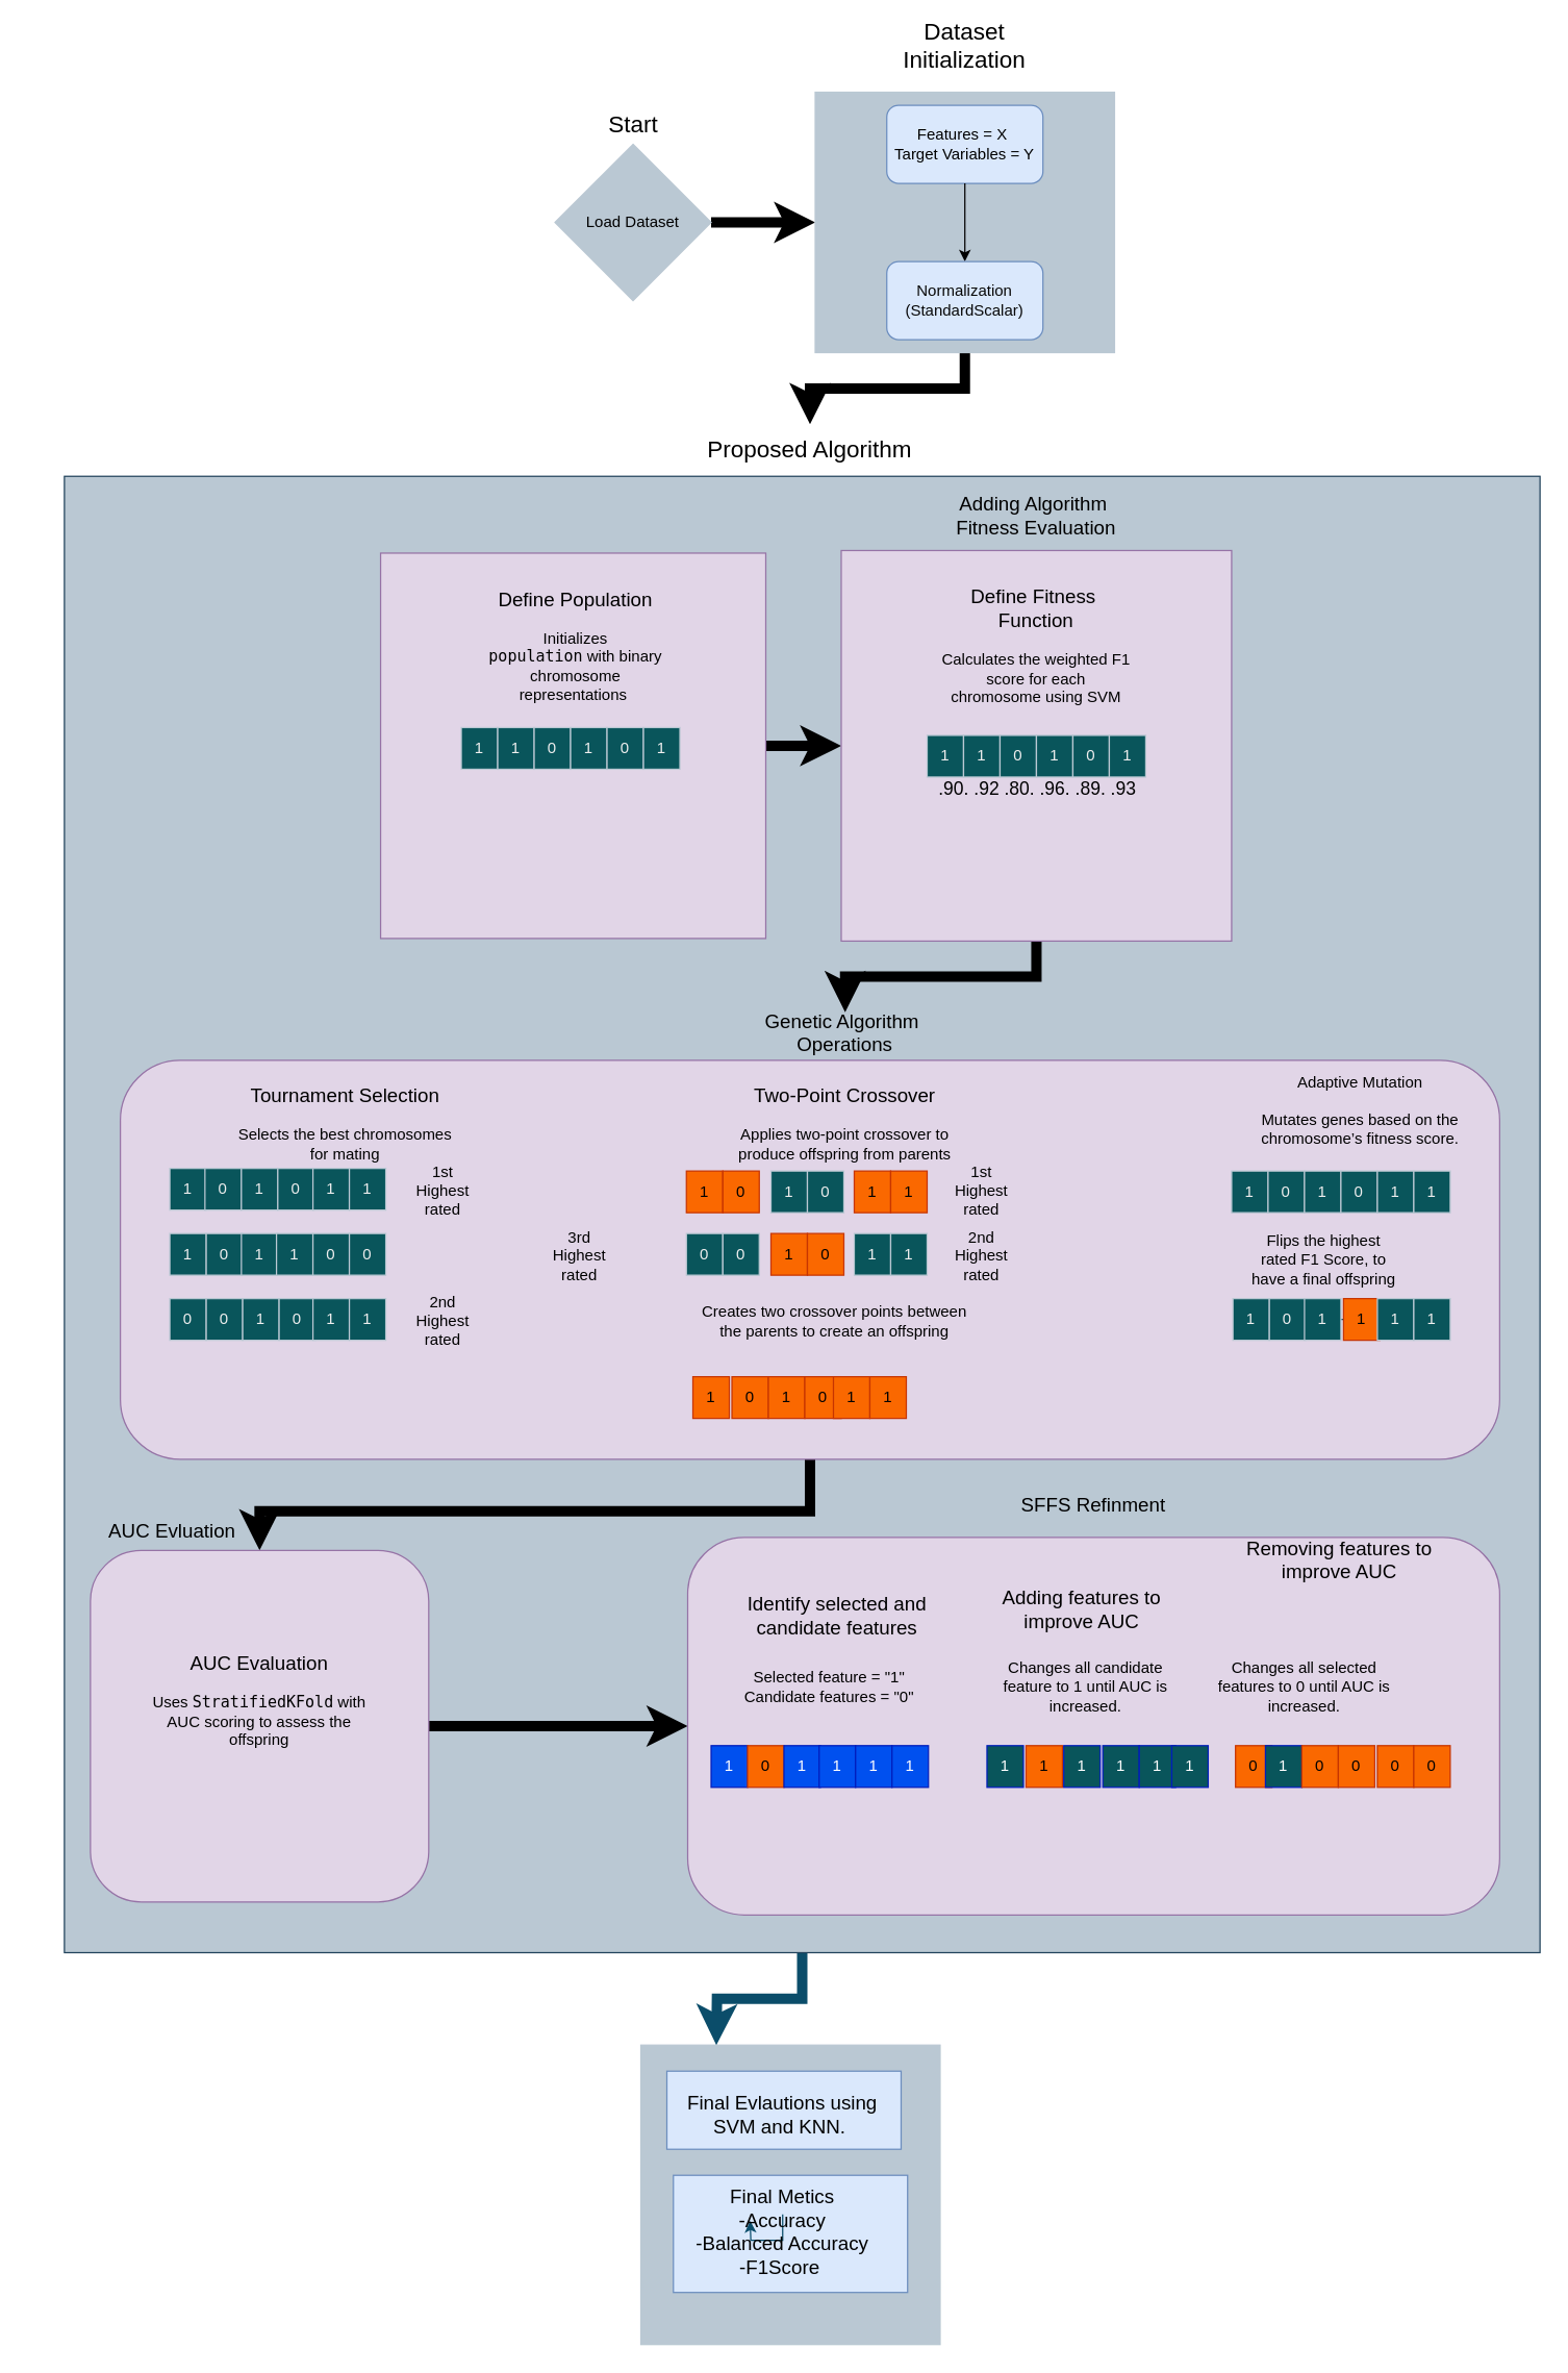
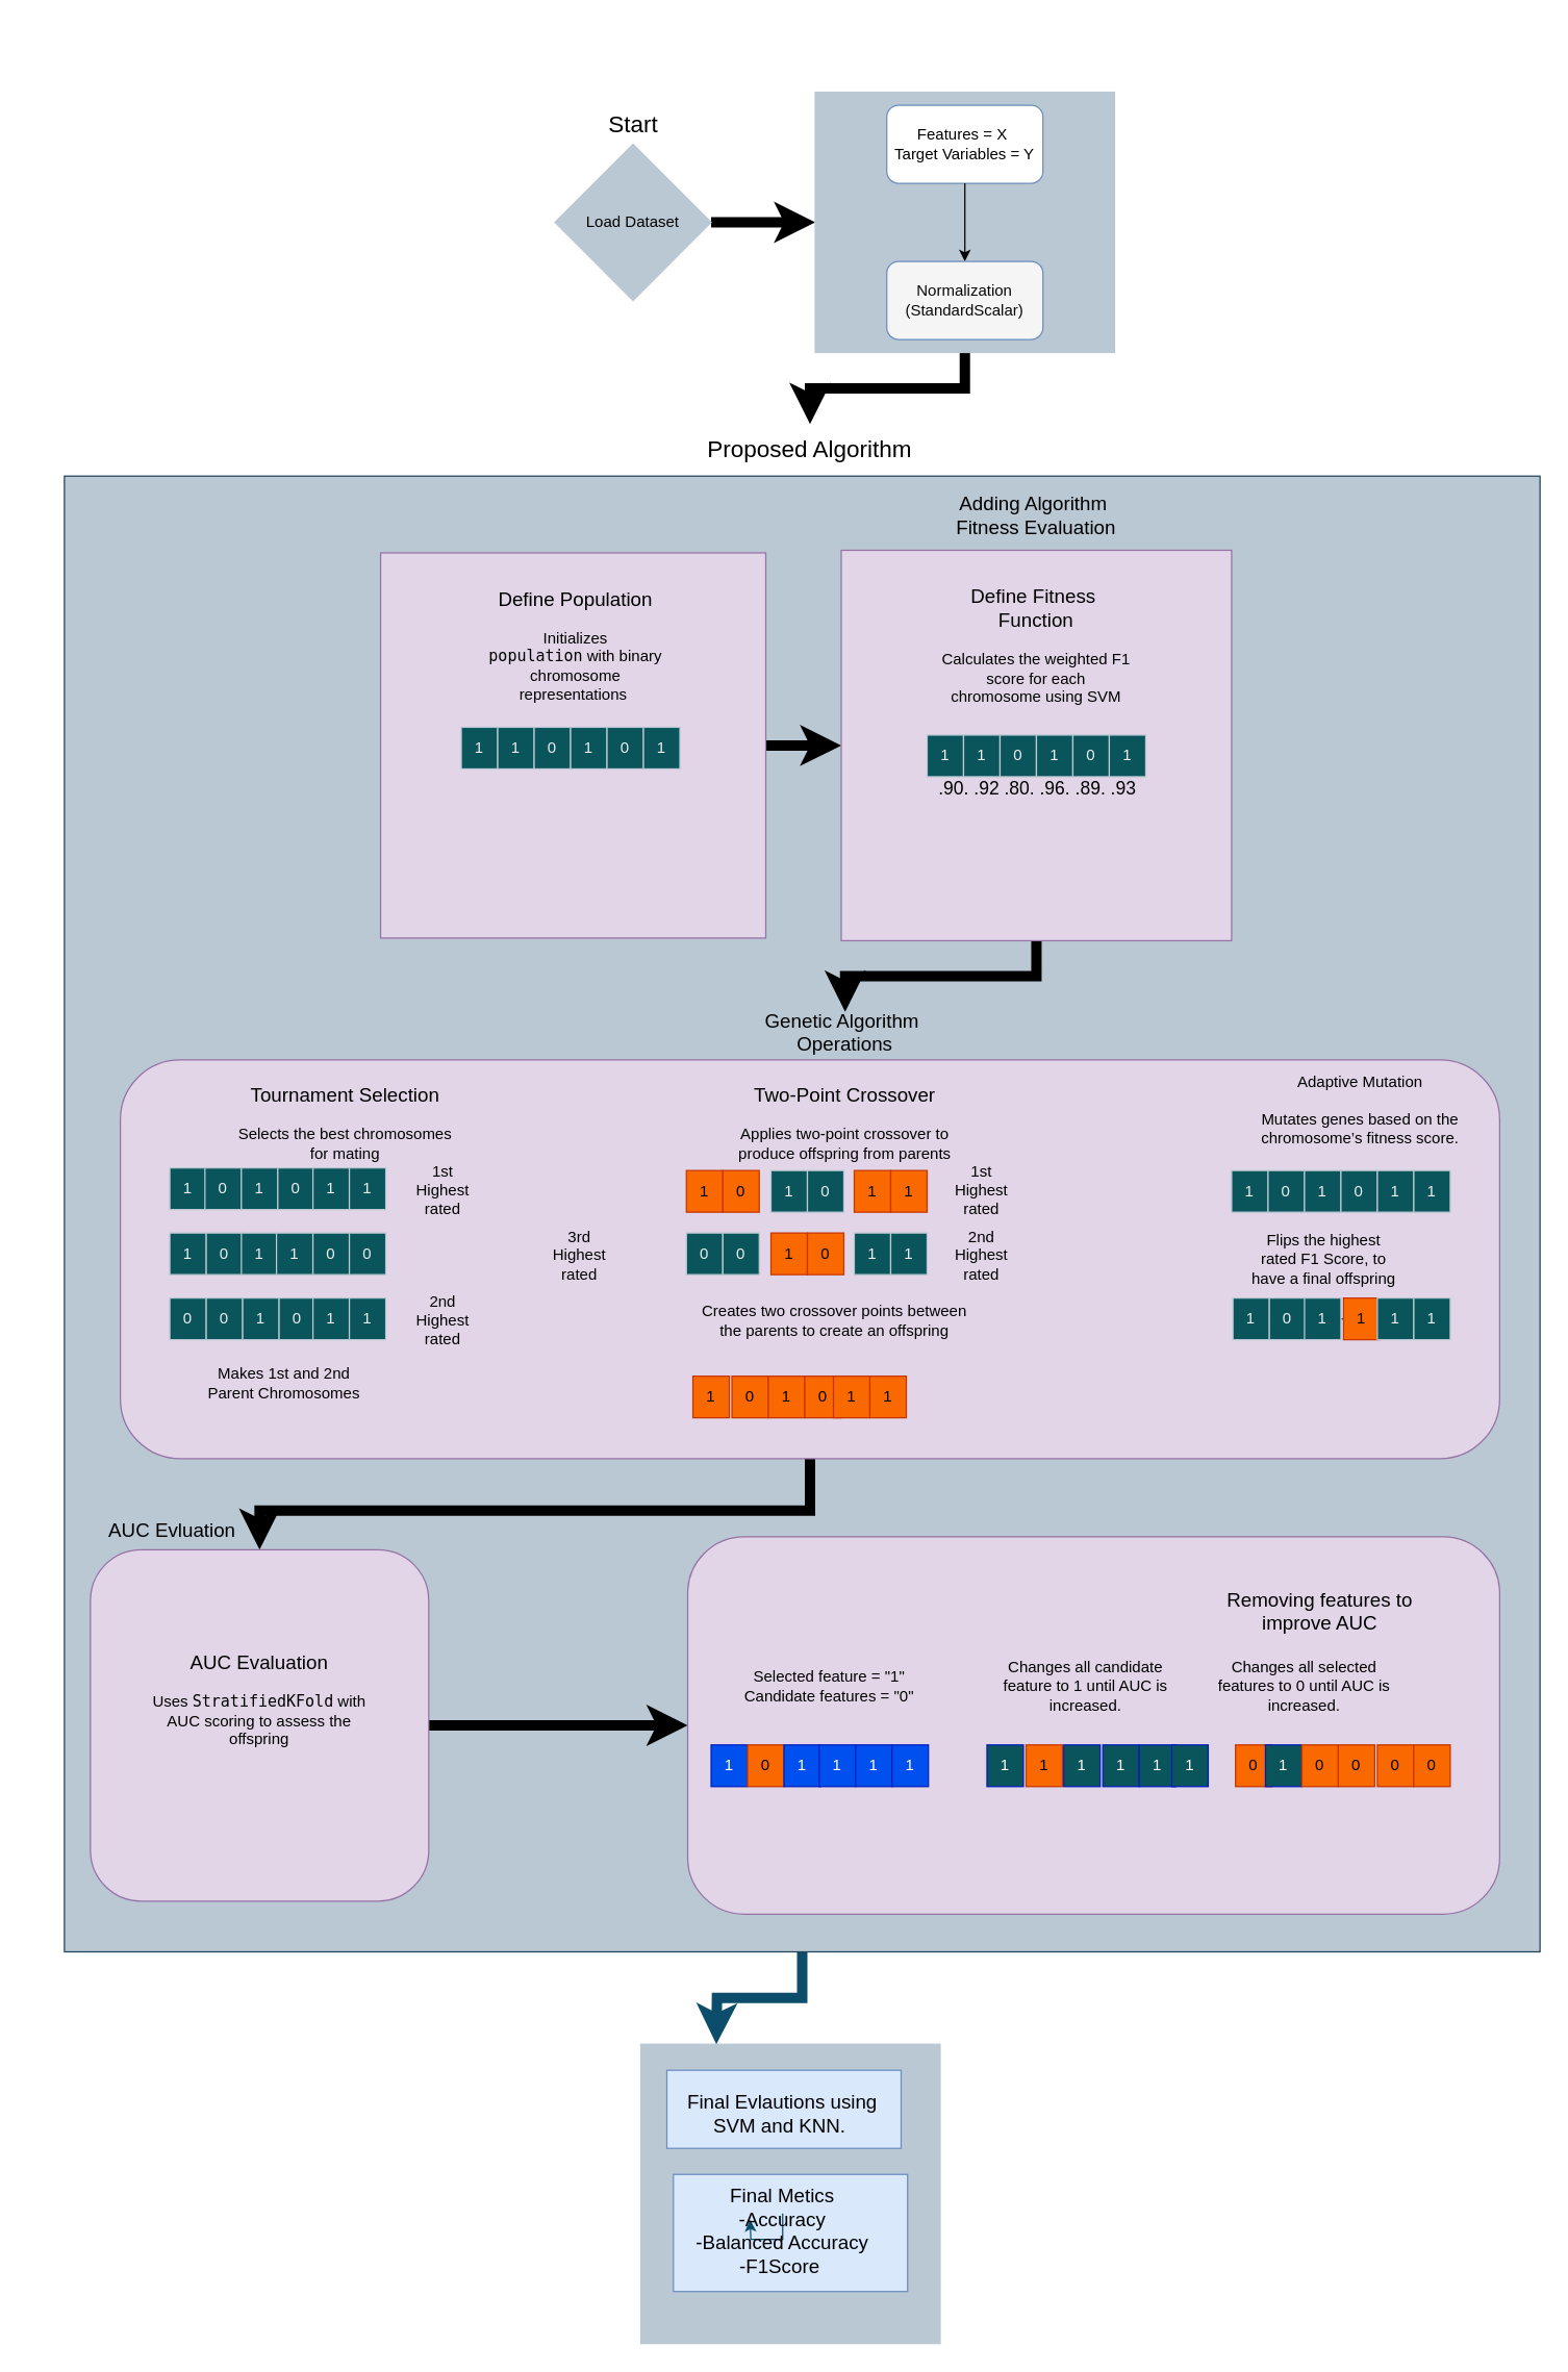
- <mxCell id="14" value="&lt;font style=&quot;font-size: 18px;&quot;&gt;Dataset Initialization&lt;/font&gt;" style="text;html=1;align=center;verticalAlign=middle;whiteSpace=wrap;rounded=0;labelBackgroundColor=none;" vertex="1" parent="1"><mxGeometry x="671" y="20" width="140" height="30" as="geometry" /></mxCell>
- <mxCell id="15" value="&lt;span style=&quot;color: rgb(0, 0, 0);&quot;&gt;Features = X&amp;nbsp;&lt;/span&gt;&lt;br style=&quot;border-color: var(--border-color); color: rgb(0, 0, 0);&quot;&gt;&lt;span style=&quot;color: rgb(0, 0, 0);&quot;&gt;Target Variables = Y&lt;/span&gt;" style="rounded=1;whiteSpace=wrap;html=1;fillColor=#dae8fc;strokeColor=#6c8ebf;labelBackgroundColor=none;" vertex="1" parent="1"><mxGeometry x="681" y="80" width="120" height="60" as="geometry" /></mxCell>
+ <mxCell id="15" value="&lt;span style=&quot;color: rgb(0, 0, 0);&quot;&gt;Features = X&amp;nbsp;&lt;/span&gt;&lt;br style=&quot;border-color: var(--border-color); color: rgb(0, 0, 0);&quot;&gt;&lt;span style=&quot;color: rgb(0, 0, 0);&quot;&gt;Target Variables = Y&lt;/span&gt;" style="rounded=1;whiteSpace=wrap;html=1;fillColor=#ffffff;strokeColor=#6c8ebf;labelBackgroundColor=none;" vertex="1" parent="1"><mxGeometry x="681" y="80" width="120" height="60" as="geometry" /></mxCell>
- <mxCell id="17" value="&lt;font color=&quot;#080808&quot;&gt;Normalization&lt;br&gt;(StandardScalar)&lt;/font&gt;" style="rounded=1;whiteSpace=wrap;html=1;fillColor=#dae8fc;strokeColor=#6c8ebf;labelBackgroundColor=none;" vertex="1" parent="1"><mxGeometry x="681" y="200" width="120" height="60" as="geometry" /></mxCell>
+ <mxCell id="17" value="&lt;font color=&quot;#080808&quot;&gt;Normalization&lt;br&gt;(StandardScalar)&lt;/font&gt;" style="rounded=1;whiteSpace=wrap;html=1;fillColor=#f5f5f5;strokeColor=#6c8ebf;labelBackgroundColor=none;" vertex="1" parent="1"><mxGeometry x="681" y="200" width="120" height="60" as="geometry" /></mxCell>
+ <mxCell id="65" value="&lt;font color=&quot;#000000&quot;&gt;Makes 1st and 2nd Parent Chromosomes&lt;/font&gt;" style="text;html=1;align=center;verticalAlign=middle;whiteSpace=wrap;rounded=0;fontColor=#EEEEEE;" vertex="1" parent="1"><mxGeometry x="157" y="1046.62" width="122" height="30" as="geometry" /></mxCell>
- <mxCell id="105" value="&lt;font color=&quot;#000000&quot;&gt;&lt;span style=&quot;font-size: 15px;&quot;&gt;SFFS Refinment&lt;/span&gt;&lt;/font&gt;" style="text;html=1;align=center;verticalAlign=middle;whiteSpace=wrap;rounded=0;fontColor=#EEEEEE;" vertex="1" parent="1"><mxGeometry x="730" y="1140" width="220" height="30" as="geometry" /></mxCell>
- <mxCell id="115" value="&lt;div&gt;&lt;div&gt;&lt;font color=&quot;#000000&quot;&gt;&lt;span style=&quot;font-size: 15px;&quot;&gt;Removing features to improve AUC&lt;/span&gt;&lt;/font&gt;&lt;/div&gt;&lt;/div&gt;&lt;div&gt;&lt;br&gt;&lt;/div&gt;" style="text;html=1;align=center;verticalAlign=middle;whiteSpace=wrap;rounded=0;fontColor=#EEEEEE;" vertex="1" parent="1"><mxGeometry x="944" y="1190" width="170" height="30" as="geometry" /></mxCell>
+ <mxCell id="115" value="&lt;div&gt;&lt;div&gt;&lt;font color=&quot;#000000&quot;&gt;&lt;span style=&quot;font-size: 15px;&quot;&gt;Removing features to improve AUC&lt;/span&gt;&lt;/font&gt;&lt;/div&gt;&lt;/div&gt;&lt;div&gt;&lt;br&gt;&lt;/div&gt;" style="text;html=1;align=center;verticalAlign=middle;whiteSpace=wrap;rounded=0;fontColor=#EEEEEE;" vertex="1" parent="1"><mxGeometry x="929" y="1230" width="170" height="30" as="geometry" /></mxCell>
- <mxCell id="114" value="&lt;div&gt;&lt;font color=&quot;#000000&quot;&gt;&lt;span style=&quot;font-size: 15px;&quot;&gt;Adding features to improve AUC&lt;/span&gt;&lt;/font&gt;&lt;/div&gt;" style="text;html=1;align=center;verticalAlign=middle;whiteSpace=wrap;rounded=0;fontColor=#EEEEEE;" vertex="1" parent="1"><mxGeometry x="746" y="1220" width="170" height="30" as="geometry" /></mxCell>
- <mxCell id="106" value="&lt;font color=&quot;#000000&quot;&gt;&lt;span style=&quot;font-size: 15px;&quot;&gt;Identify selected and candidate features&lt;/span&gt;&lt;/font&gt;&lt;br&gt;&lt;div&gt;&lt;div&gt;&lt;br&gt;&lt;/div&gt;&lt;/div&gt;&lt;div&gt;&lt;br&gt;&lt;/div&gt;" style="text;html=1;align=center;verticalAlign=middle;whiteSpace=wrap;rounded=0;fontColor=#EEEEEE;" vertex="1" parent="1"><mxGeometry x="558" y="1240" width="170" height="30" as="geometry" /></mxCell>
